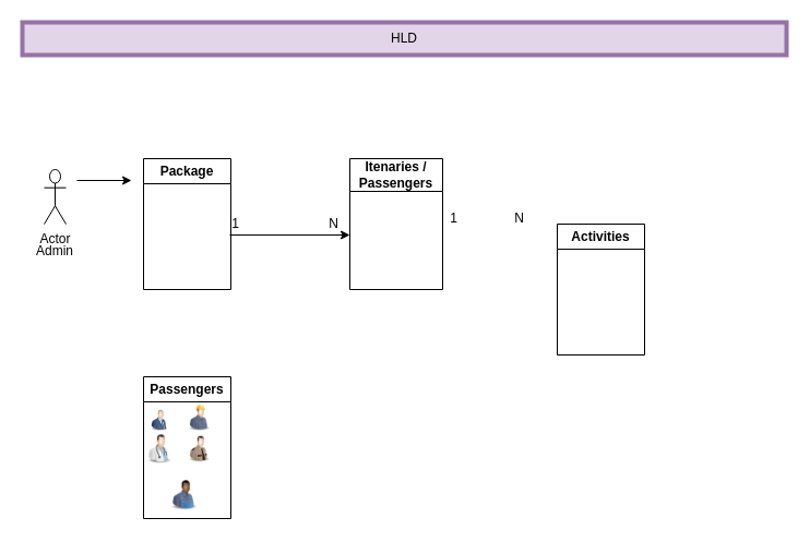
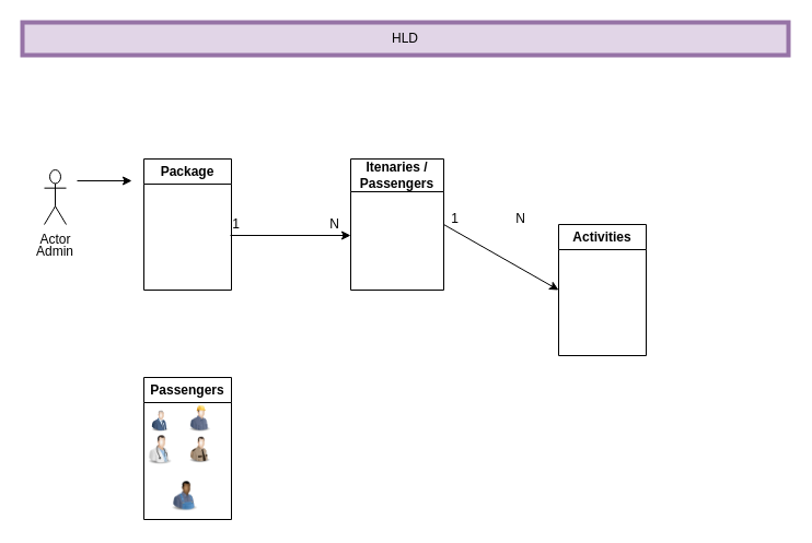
+ <mxCell id="16" value="" style="endArrow=classic;html=1;rounded=0;exitX=1;exitY=0.5;exitDx=0;exitDy=0;entryX=0;entryY=0.5;entryDx=0;entryDy=0;" edge="1" parent="1" source="7" target="8"><mxGeometry width="50" height="50" relative="1" as="geometry"><mxPoint x="220" y="225" as="sourcePoint" /><mxPoint x="270" y="225" as="targetPoint" /></mxGeometry></mxCell>
